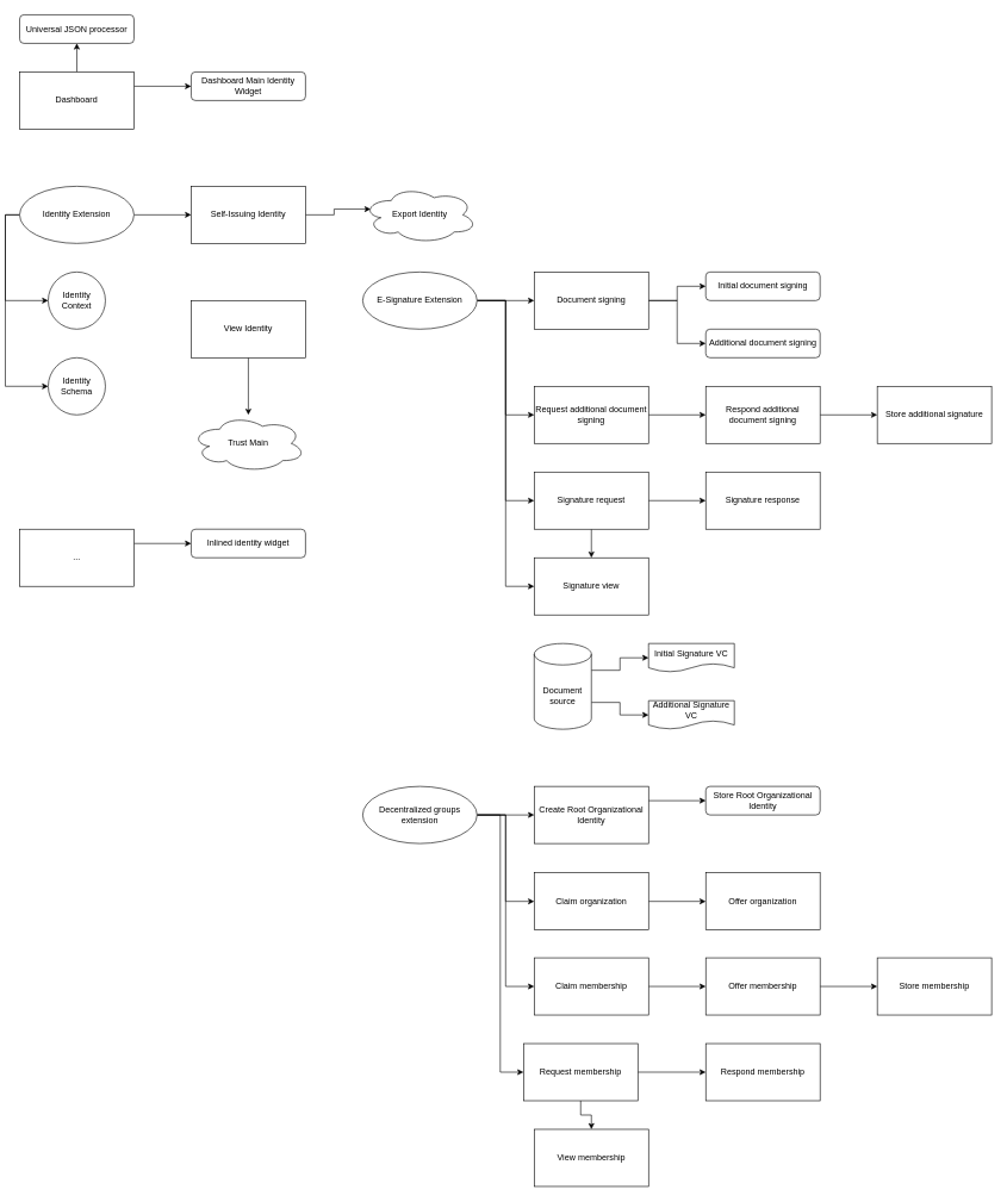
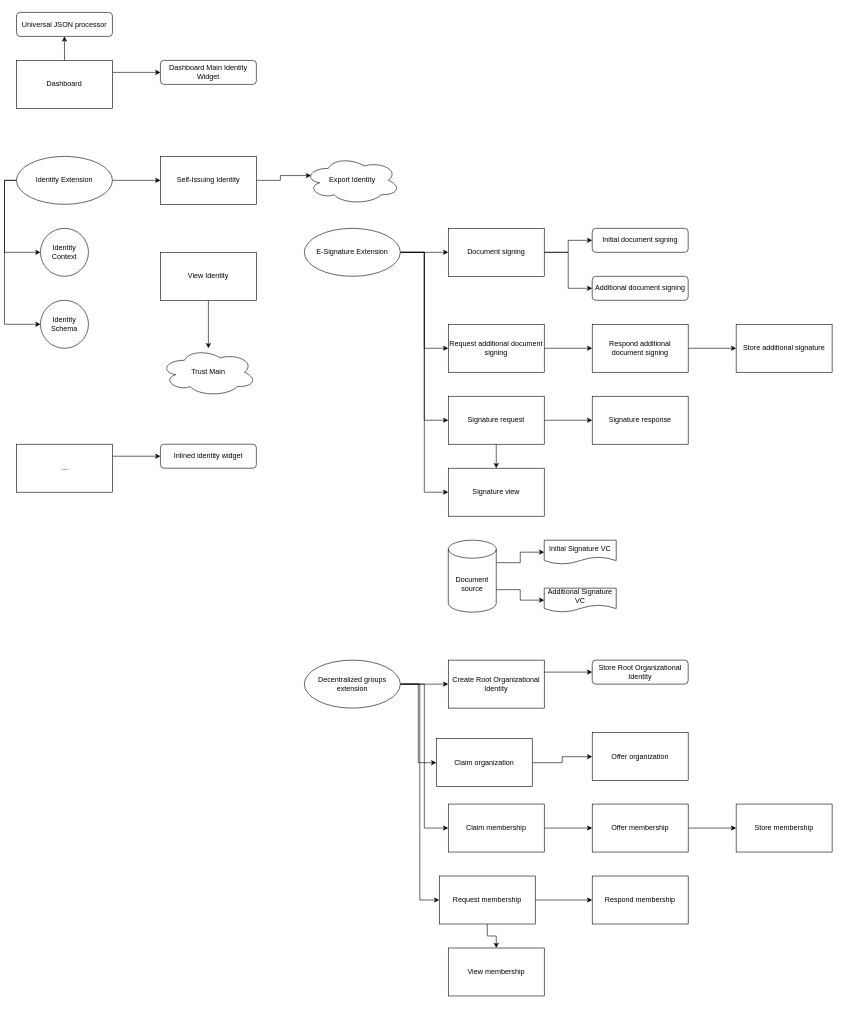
- <mxCell id="55" value="Claim organization" style="rounded=0;whiteSpace=wrap;html=1;" vertex="1" parent="1"><mxGeometry x="740" y="1221" width="160" height="80" as="geometry" /></mxCell>
+ <mxCell id="55" value="Claim organization" style="rounded=0;whiteSpace=wrap;html=1;" vertex="1" parent="1"><mxGeometry x="720" y="1231" width="160" height="80" as="geometry" /></mxCell>
